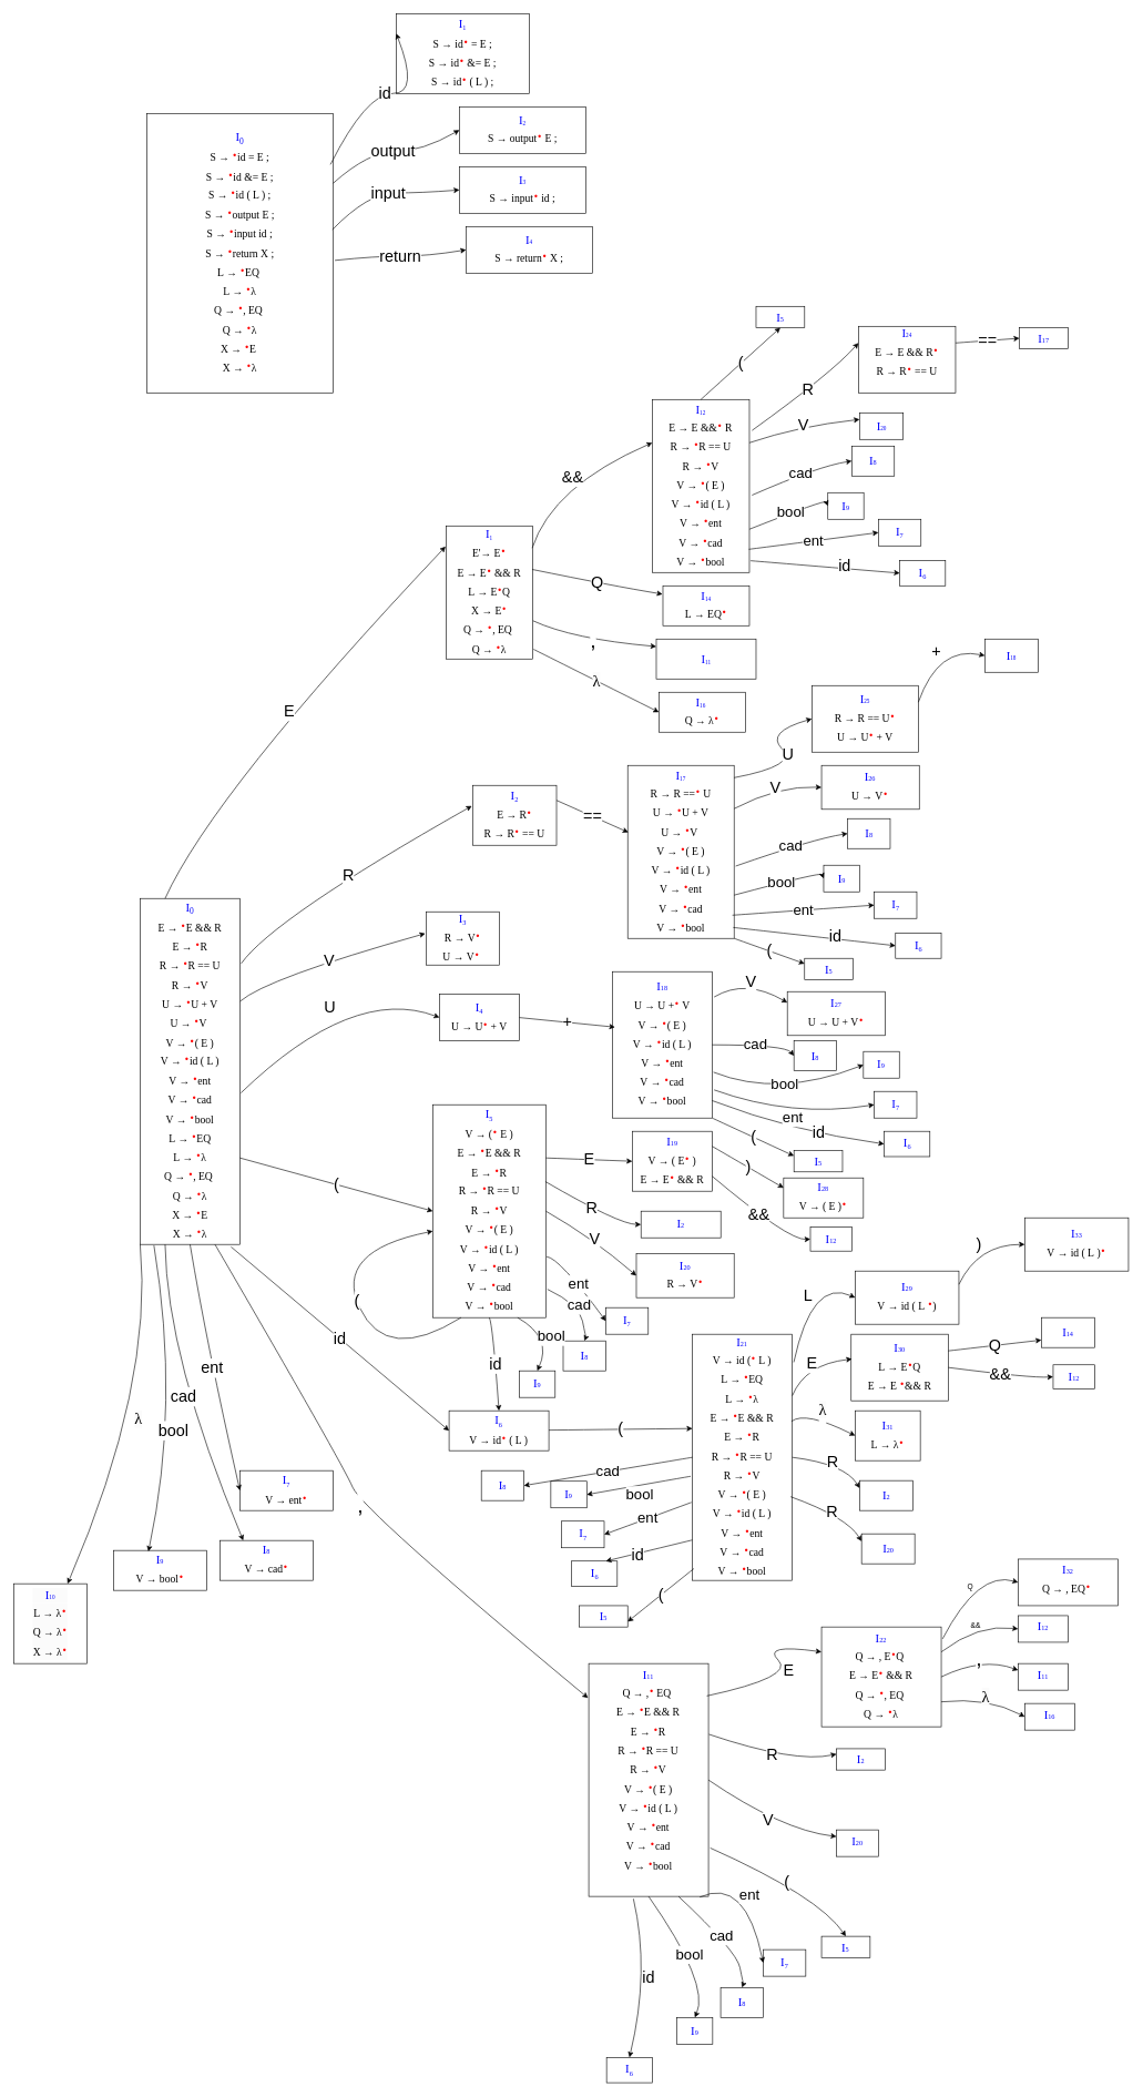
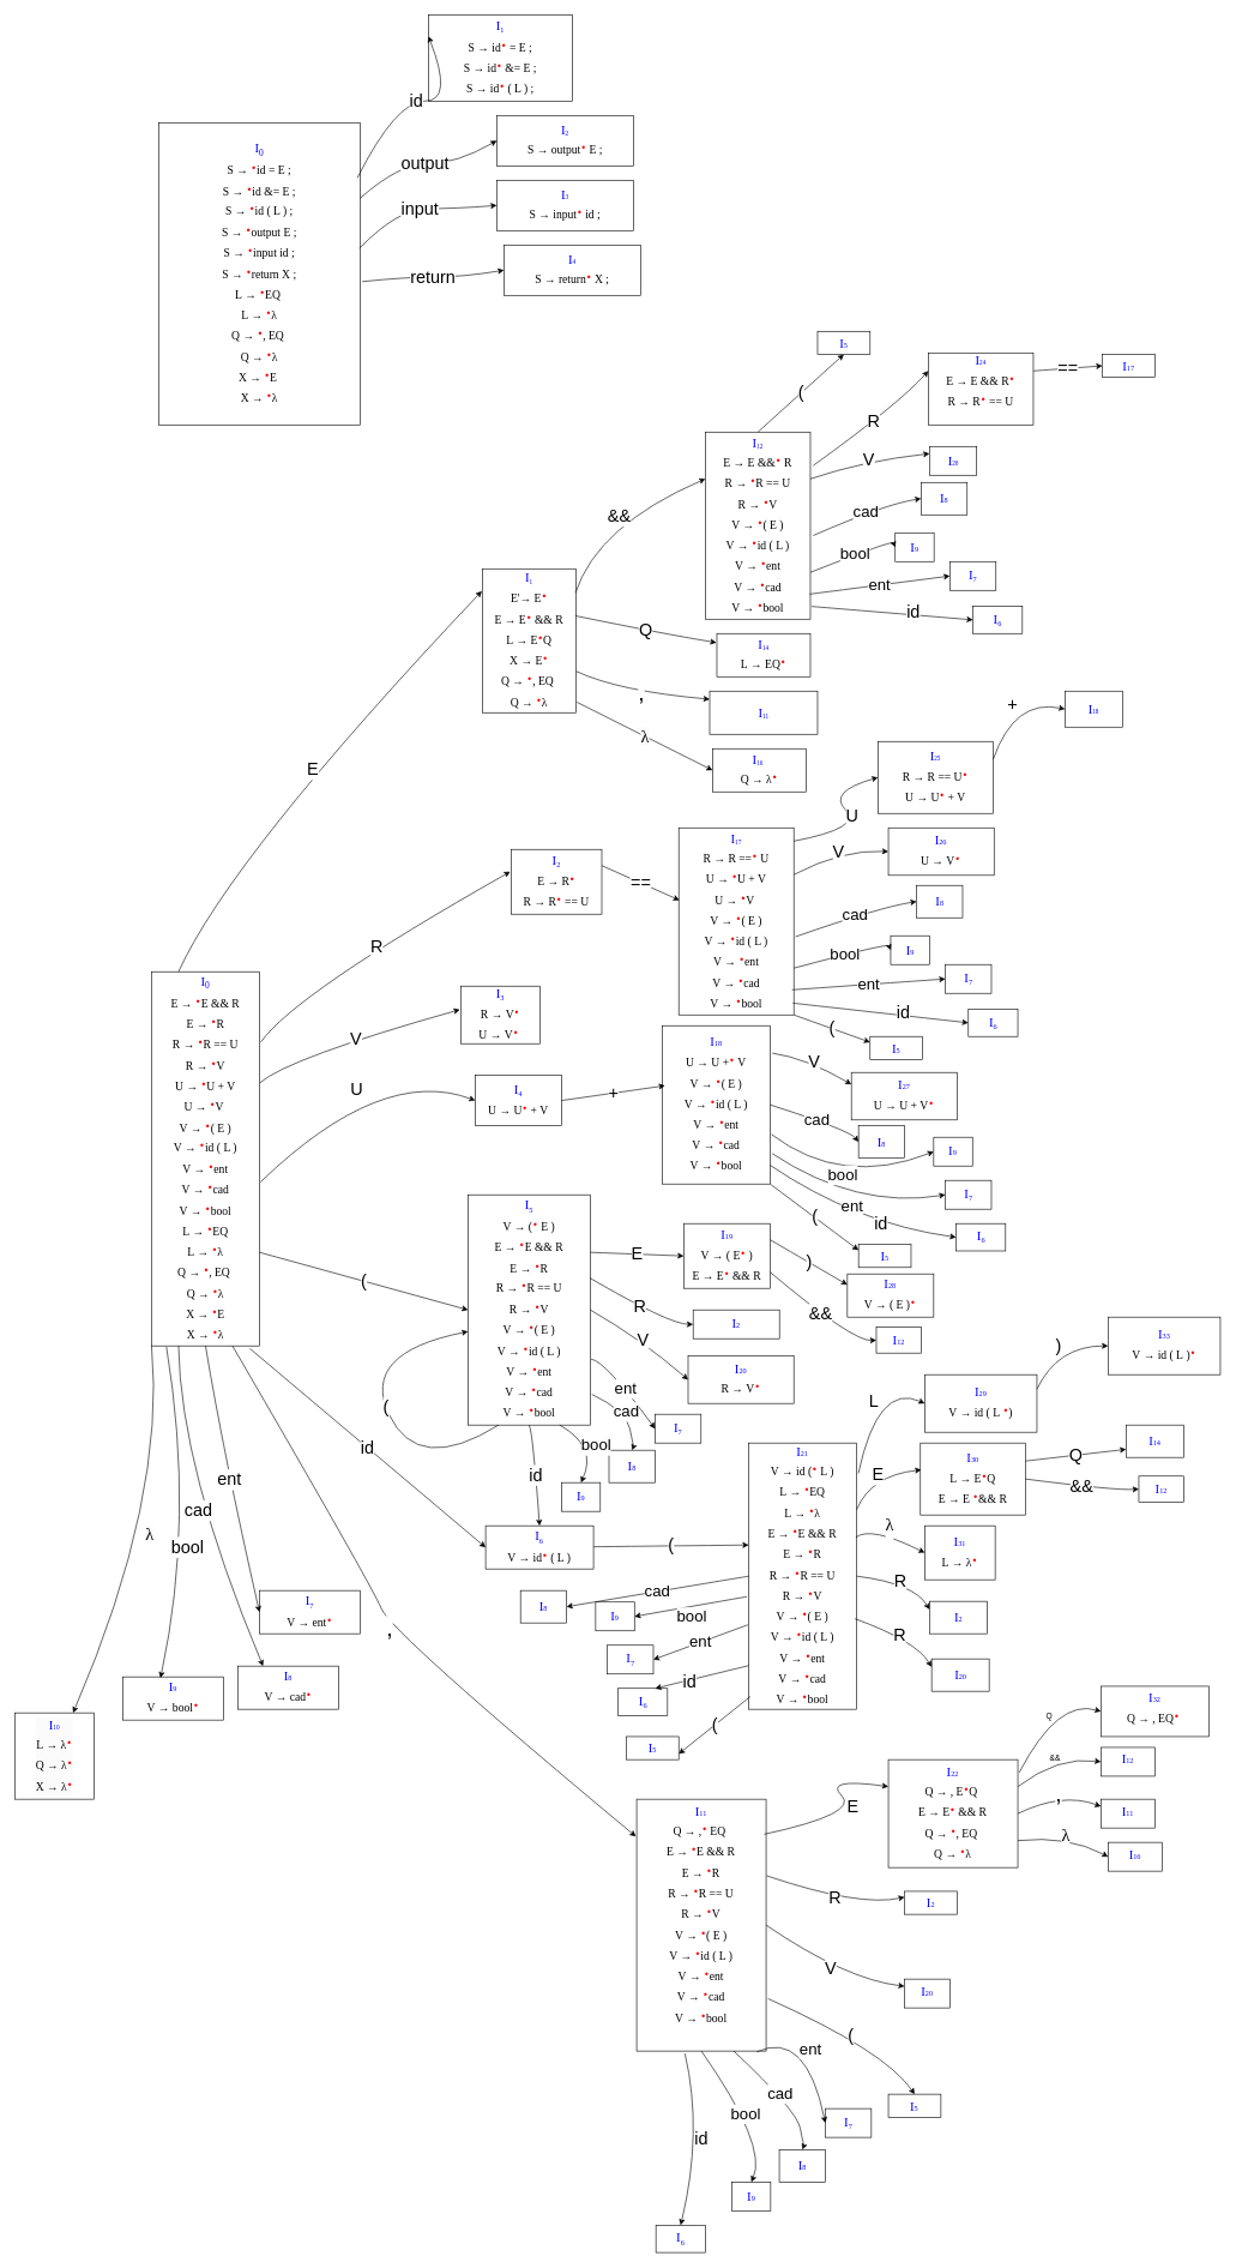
- <mxCell id="35" value="&lt;div&gt;&lt;span style=&quot;font-size: 18px; color: rgb(0, 0, 255); font-family: &amp;quot;Lucida Console&amp;quot;; background-color: initial;&quot;&gt;I&lt;/span&gt;&lt;span style=&quot;color: rgb(0, 0, 255); font-family: &amp;quot;Lucida Console&amp;quot;; background-color: initial; font-size: 10.417px;&quot;&gt;18&lt;/span&gt;&lt;/div&gt;&lt;div style=&quot;font-size: 16px;&quot;&gt;&lt;font style=&quot;font-size: 16px;&quot;&gt;&lt;span style=&quot;background-color: initial;&quot;&gt;&lt;font style=&quot;font-size: 16px;&quot; face=&quot;Lucida Console&quot;&gt;U&lt;/font&gt;&lt;/span&gt;&lt;span style=&quot;background-color: initial;&quot;&gt;&lt;font style=&quot;font-size: 16px;&quot; face=&quot;Lucida Console&quot;&gt;&amp;nbsp;→&amp;nbsp;&lt;/font&gt;&lt;/span&gt;&lt;/font&gt;&lt;span style=&quot;font-family: &amp;quot;Lucida Console&amp;quot;; background-color: initial;&quot;&gt;U&lt;/span&gt;&lt;span style=&quot;background-color: initial; font-family: &amp;quot;Lucida Console&amp;quot;;&quot;&gt;&amp;nbsp;+&lt;/span&gt;&lt;b style=&quot;background-color: initial; color: rgb(255, 0, 0); font-family: &amp;quot;Lucida Console&amp;quot;; font-size: 24px;&quot;&gt;·&lt;/b&gt;&lt;span style=&quot;background-color: initial; font-family: &amp;quot;Lucida Console&amp;quot;;&quot;&gt;&amp;nbsp;V&lt;/span&gt;&lt;/div&gt;&lt;div style=&quot;font-size: 16px;&quot;&gt;&lt;div&gt;&lt;span style=&quot;background-color: initial;&quot;&gt;&lt;font face=&quot;Lucida Console&quot;&gt;V&lt;/font&gt;&lt;/span&gt;&lt;span style=&quot;background-color: initial;&quot;&gt;&lt;font face=&quot;Lucida Console&quot;&gt;&amp;nbsp;→&amp;nbsp;&lt;/font&gt;&lt;/span&gt;&lt;b style=&quot;background-color: initial; color: rgb(255, 0, 0); font-family: &amp;quot;Lucida Console&amp;quot;; font-size: 24px;&quot;&gt;·&lt;/b&gt;&lt;span style=&quot;font-family: &amp;quot;Lucida Console&amp;quot;; background-color: initial;&quot;&gt;&lt;/span&gt;&lt;span style=&quot;font-family: &amp;quot;Lucida Console&amp;quot;; background-color: initial;&quot;&gt;( E )&lt;/span&gt;&lt;/div&gt;&lt;div&gt;&lt;span style=&quot;background-color: initial;&quot;&gt;&lt;font face=&quot;Lucida Console&quot;&gt;V&lt;/font&gt;&lt;/span&gt;&lt;span style=&quot;background-color: initial;&quot;&gt;&lt;font face=&quot;Lucida Console&quot;&gt;&amp;nbsp;→&amp;nbsp;&lt;/font&gt;&lt;/span&gt;&lt;b style=&quot;background-color: initial; color: rgb(255, 0, 0); font-family: &amp;quot;Lucida Console&amp;quot;; font-size: 24px;&quot;&gt;·&lt;/b&gt;&lt;span style=&quot;font-family: &amp;quot;Lucida Console&amp;quot;; background-color: initial;&quot;&gt;&lt;/span&gt;&lt;span style=&quot;font-family: &amp;quot;Lucida Console&amp;quot;; background-color: initial;&quot;&gt;id ( L )&lt;/span&gt;&lt;/div&gt;&lt;div&gt;&lt;span style=&quot;background-color: initial;&quot;&gt;&lt;font face=&quot;Lucida Console&quot;&gt;V&lt;/font&gt;&lt;/span&gt;&lt;span style=&quot;background-color: initial;&quot;&gt;&lt;font face=&quot;Lucida Console&quot;&gt;&amp;nbsp;→&amp;nbsp;&lt;/font&gt;&lt;/span&gt;&lt;b style=&quot;background-color: initial; color: rgb(255, 0, 0); font-family: &amp;quot;Lucida Console&amp;quot;; font-size: 24px;&quot;&gt;·&lt;/b&gt;&lt;span style=&quot;font-family: &amp;quot;Lucida Console&amp;quot;; background-color: initial;&quot;&gt;&lt;/span&gt;&lt;span style=&quot;font-family: &amp;quot;Lucida Console&amp;quot;; background-color: initial;&quot;&gt;ent&lt;/span&gt;&lt;/div&gt;&lt;div&gt;&lt;span style=&quot;background-color: initial;&quot;&gt;&lt;font face=&quot;Lucida Console&quot;&gt;V&lt;/font&gt;&lt;/span&gt;&lt;span style=&quot;background-color: initial;&quot;&gt;&lt;font face=&quot;Lucida Console&quot;&gt;&amp;nbsp;→&amp;nbsp;&lt;/font&gt;&lt;/span&gt;&lt;b style=&quot;background-color: initial; color: rgb(255, 0, 0); font-family: &amp;quot;Lucida Console&amp;quot;; font-size: 24px;&quot;&gt;·&lt;/b&gt;&lt;span style=&quot;font-family: &amp;quot;Lucida Console&amp;quot;; background-color: initial;&quot;&gt;&lt;/span&gt;&lt;span style=&quot;font-family: &amp;quot;Lucida Console&amp;quot;; background-color: initial;&quot;&gt;cad&lt;/span&gt;&lt;/div&gt;&lt;div&gt;&lt;span style=&quot;background-color: initial;&quot;&gt;&lt;font face=&quot;Lucida Console&quot;&gt;V&lt;/font&gt;&lt;/span&gt;&lt;span style=&quot;background-color: initial;&quot;&gt;&lt;font face=&quot;Lucida Console&quot;&gt;&amp;nbsp;→&amp;nbsp;&lt;/font&gt;&lt;/span&gt;&lt;b style=&quot;background-color: initial; color: rgb(255, 0, 0); font-family: &amp;quot;Lucida Console&amp;quot;; font-size: 24px;&quot;&gt;·&lt;/b&gt;&lt;span style=&quot;font-family: &amp;quot;Lucida Console&amp;quot;; background-color: initial;&quot;&gt;&lt;/span&gt;&lt;span style=&quot;font-family: &amp;quot;Lucida Console&amp;quot;; background-color: initial;&quot;&gt;bool&lt;/span&gt;&lt;/div&gt;&lt;/div&gt;" style="text;html=1;align=center;verticalAlign=middle;whiteSpace=wrap;rounded=0;fontSize=15;strokeColor=default;" parent="1" vertex="1"><mxGeometry x="920" y="1460" width="150" height="220" as="geometry" /></mxCell>
+ <mxCell id="35" value="&lt;div&gt;&lt;span style=&quot;font-size: 18px; color: rgb(0, 0, 255); font-family: &amp;quot;Lucida Console&amp;quot;; background-color: initial;&quot;&gt;I&lt;/span&gt;&lt;span style=&quot;color: rgb(0, 0, 255); font-family: &amp;quot;Lucida Console&amp;quot;; background-color: initial; font-size: 10.417px;&quot;&gt;18&lt;/span&gt;&lt;/div&gt;&lt;div style=&quot;font-size: 16px;&quot;&gt;&lt;font style=&quot;font-size: 16px;&quot;&gt;&lt;span style=&quot;background-color: initial;&quot;&gt;&lt;font style=&quot;font-size: 16px;&quot; face=&quot;Lucida Console&quot;&gt;U&lt;/font&gt;&lt;/span&gt;&lt;span style=&quot;background-color: initial;&quot;&gt;&lt;font style=&quot;font-size: 16px;&quot; face=&quot;Lucida Console&quot;&gt;&amp;nbsp;→&amp;nbsp;&lt;/font&gt;&lt;/span&gt;&lt;/font&gt;&lt;span style=&quot;font-family: &amp;quot;Lucida Console&amp;quot;; background-color: initial;&quot;&gt;U&lt;/span&gt;&lt;span style=&quot;background-color: initial; font-family: &amp;quot;Lucida Console&amp;quot;;&quot;&gt;&amp;nbsp;+&lt;/span&gt;&lt;b style=&quot;background-color: initial; color: rgb(255, 0, 0); font-family: &amp;quot;Lucida Console&amp;quot;; font-size: 24px;&quot;&gt;·&lt;/b&gt;&lt;span style=&quot;background-color: initial; font-family: &amp;quot;Lucida Console&amp;quot;;&quot;&gt;&amp;nbsp;V&lt;/span&gt;&lt;/div&gt;&lt;div style=&quot;font-size: 16px;&quot;&gt;&lt;div&gt;&lt;span style=&quot;background-color: initial;&quot;&gt;&lt;font face=&quot;Lucida Console&quot;&gt;V&lt;/font&gt;&lt;/span&gt;&lt;span style=&quot;background-color: initial;&quot;&gt;&lt;font face=&quot;Lucida Console&quot;&gt;&amp;nbsp;→&amp;nbsp;&lt;/font&gt;&lt;/span&gt;&lt;b style=&quot;background-color: initial; color: rgb(255, 0, 0); font-family: &amp;quot;Lucida Console&amp;quot;; font-size: 24px;&quot;&gt;·&lt;/b&gt;&lt;span style=&quot;font-family: &amp;quot;Lucida Console&amp;quot;; background-color: initial;&quot;&gt;&lt;/span&gt;&lt;span style=&quot;font-family: &amp;quot;Lucida Console&amp;quot;; background-color: initial;&quot;&gt;( E )&lt;/span&gt;&lt;/div&gt;&lt;div&gt;&lt;span style=&quot;background-color: initial;&quot;&gt;&lt;font face=&quot;Lucida Console&quot;&gt;V&lt;/font&gt;&lt;/span&gt;&lt;span style=&quot;background-color: initial;&quot;&gt;&lt;font face=&quot;Lucida Console&quot;&gt;&amp;nbsp;→&amp;nbsp;&lt;/font&gt;&lt;/span&gt;&lt;b style=&quot;background-color: initial; color: rgb(255, 0, 0); font-family: &amp;quot;Lucida Console&amp;quot;; font-size: 24px;&quot;&gt;·&lt;/b&gt;&lt;span style=&quot;font-family: &amp;quot;Lucida Console&amp;quot;; background-color: initial;&quot;&gt;&lt;/span&gt;&lt;span style=&quot;font-family: &amp;quot;Lucida Console&amp;quot;; background-color: initial;&quot;&gt;id ( L )&lt;/span&gt;&lt;/div&gt;&lt;div&gt;&lt;span style=&quot;background-color: initial;&quot;&gt;&lt;font face=&quot;Lucida Console&quot;&gt;V&lt;/font&gt;&lt;/span&gt;&lt;span style=&quot;background-color: initial;&quot;&gt;&lt;font face=&quot;Lucida Console&quot;&gt;&amp;nbsp;→&amp;nbsp;&lt;/font&gt;&lt;/span&gt;&lt;b style=&quot;background-color: initial; color: rgb(255, 0, 0); font-family: &amp;quot;Lucida Console&amp;quot;; font-size: 24px;&quot;&gt;·&lt;/b&gt;&lt;span style=&quot;font-family: &amp;quot;Lucida Console&amp;quot;; background-color: initial;&quot;&gt;&lt;/span&gt;&lt;span style=&quot;font-family: &amp;quot;Lucida Console&amp;quot;; background-color: initial;&quot;&gt;ent&lt;/span&gt;&lt;/div&gt;&lt;div&gt;&lt;span style=&quot;background-color: initial;&quot;&gt;&lt;font face=&quot;Lucida Console&quot;&gt;V&lt;/font&gt;&lt;/span&gt;&lt;span style=&quot;background-color: initial;&quot;&gt;&lt;font face=&quot;Lucida Console&quot;&gt;&amp;nbsp;→&amp;nbsp;&lt;/font&gt;&lt;/span&gt;&lt;b style=&quot;background-color: initial; color: rgb(255, 0, 0); font-family: &amp;quot;Lucida Console&amp;quot;; font-size: 24px;&quot;&gt;·&lt;/b&gt;&lt;span style=&quot;font-family: &amp;quot;Lucida Console&amp;quot;; background-color: initial;&quot;&gt;&lt;/span&gt;&lt;span style=&quot;font-family: &amp;quot;Lucida Console&amp;quot;; background-color: initial;&quot;&gt;cad&lt;/span&gt;&lt;/div&gt;&lt;div&gt;&lt;span style=&quot;background-color: initial;&quot;&gt;&lt;font face=&quot;Lucida Console&quot;&gt;V&lt;/font&gt;&lt;/span&gt;&lt;span style=&quot;background-color: initial;&quot;&gt;&lt;font face=&quot;Lucida Console&quot;&gt;&amp;nbsp;→&amp;nbsp;&lt;/font&gt;&lt;/span&gt;&lt;b style=&quot;background-color: initial; color: rgb(255, 0, 0); font-family: &amp;quot;Lucida Console&amp;quot;; font-size: 24px;&quot;&gt;·&lt;/b&gt;&lt;span style=&quot;font-family: &amp;quot;Lucida Console&amp;quot;; background-color: initial;&quot;&gt;&lt;/span&gt;&lt;span style=&quot;font-family: &amp;quot;Lucida Console&amp;quot;; background-color: initial;&quot;&gt;bool&lt;/span&gt;&lt;/div&gt;&lt;/div&gt;" style="text;html=1;align=center;verticalAlign=middle;whiteSpace=wrap;rounded=0;fontSize=15;strokeColor=default;" parent="1" vertex="1"><mxGeometry x="920" y="1425" width="150" height="220" as="geometry" /></mxCell>
